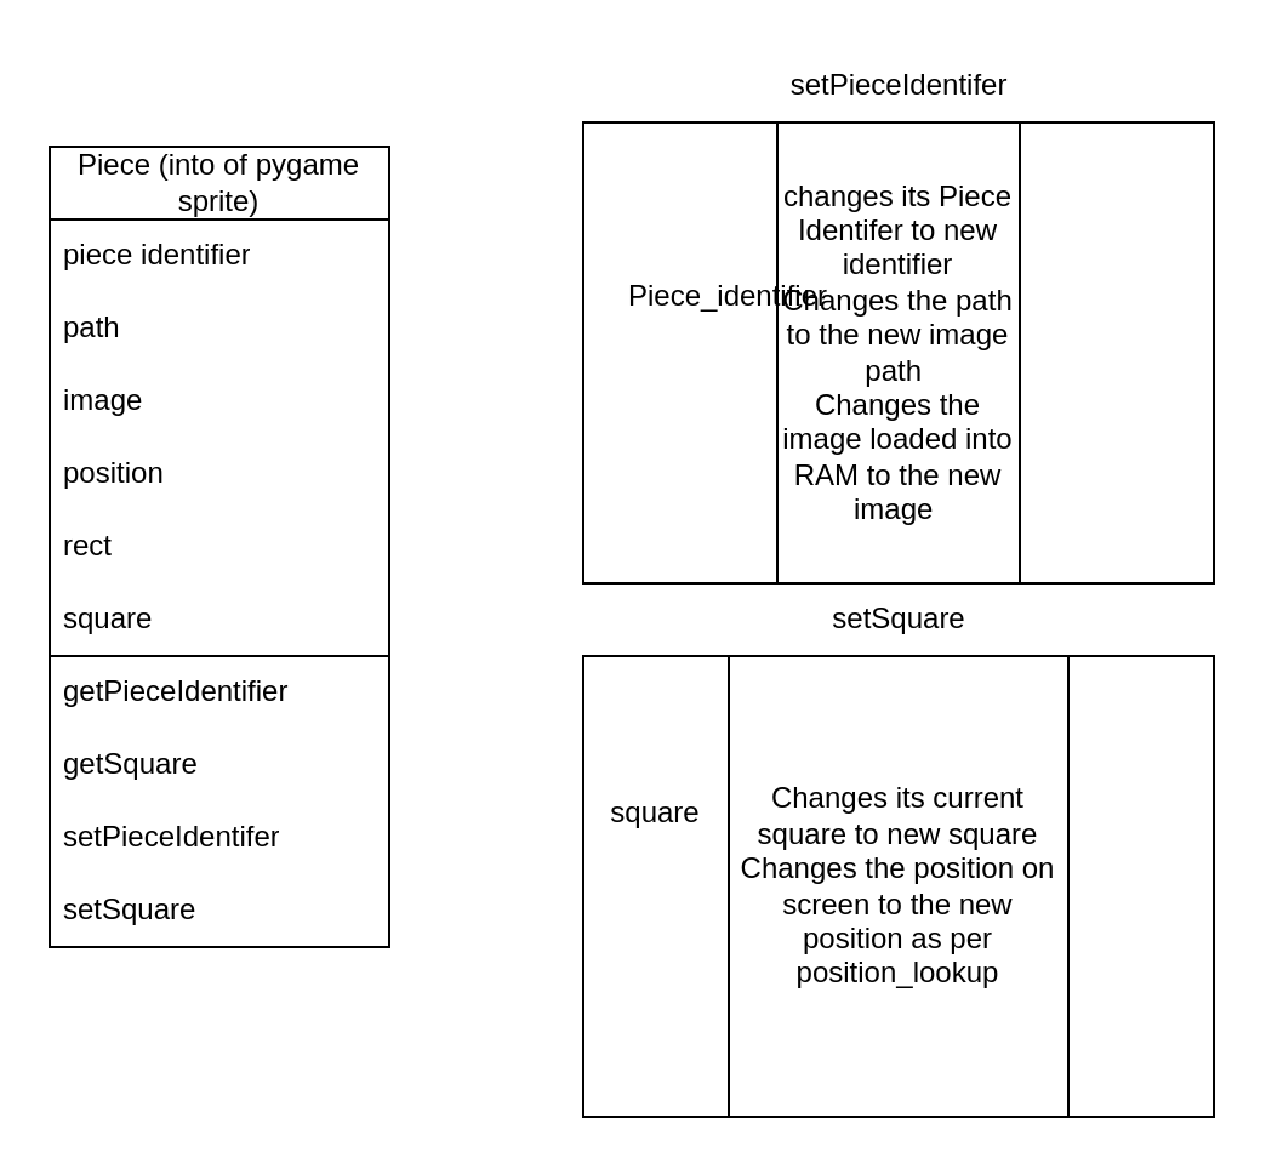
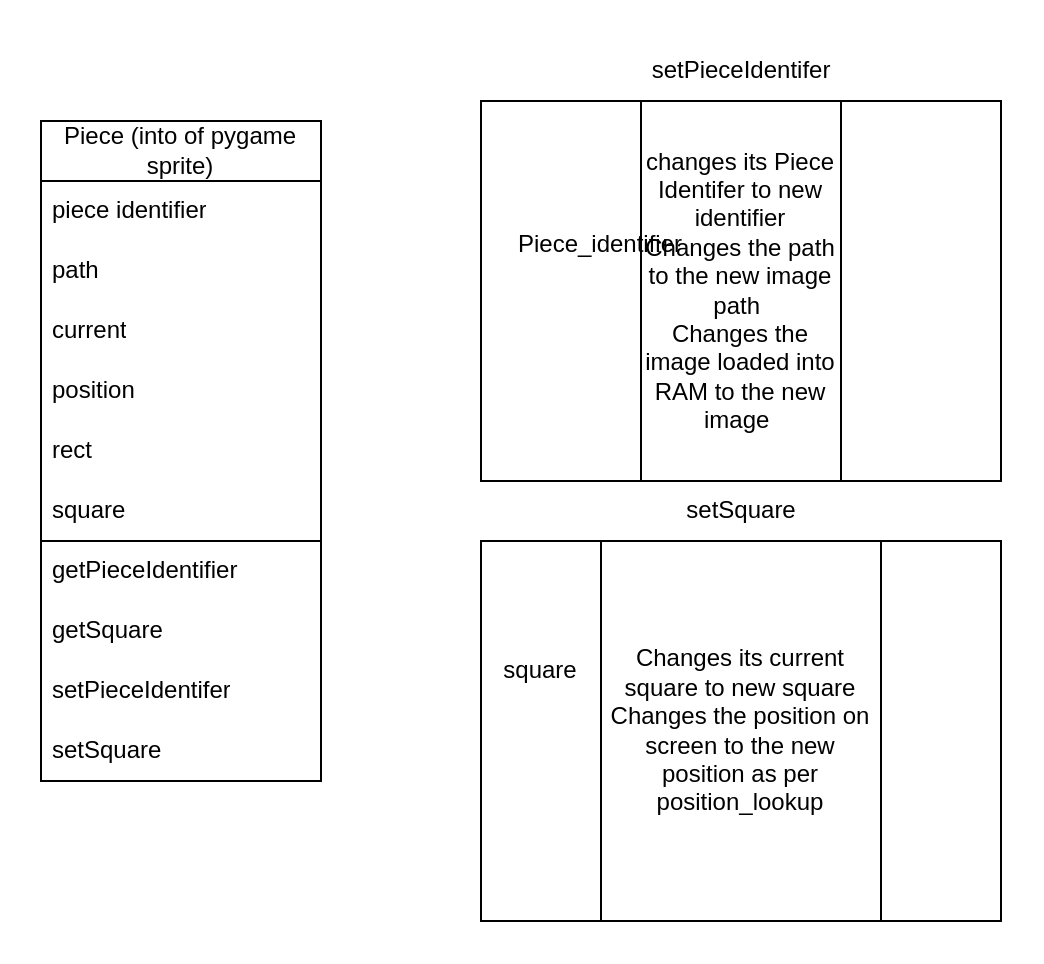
- <mxCell id="6" value="image" style="text;strokeColor=none;fillColor=none;align=left;verticalAlign=middle;spacingLeft=4;spacingRight=4;overflow=hidden;points=[[0,0.5],[1,0.5]];portConstraint=eastwest;rotatable=0;whiteSpace=wrap;html=1;" vertex="1" parent="3"><mxGeometry y="90" width="140" height="30" as="geometry" /></mxCell>
+ <mxCell id="6" value="current" style="text;strokeColor=none;fillColor=none;align=left;verticalAlign=middle;spacingLeft=4;spacingRight=4;overflow=hidden;points=[[0,0.5],[1,0.5]];portConstraint=eastwest;rotatable=0;whiteSpace=wrap;html=1;" vertex="1" parent="3"><mxGeometry y="90" width="140" height="30" as="geometry" /></mxCell>
